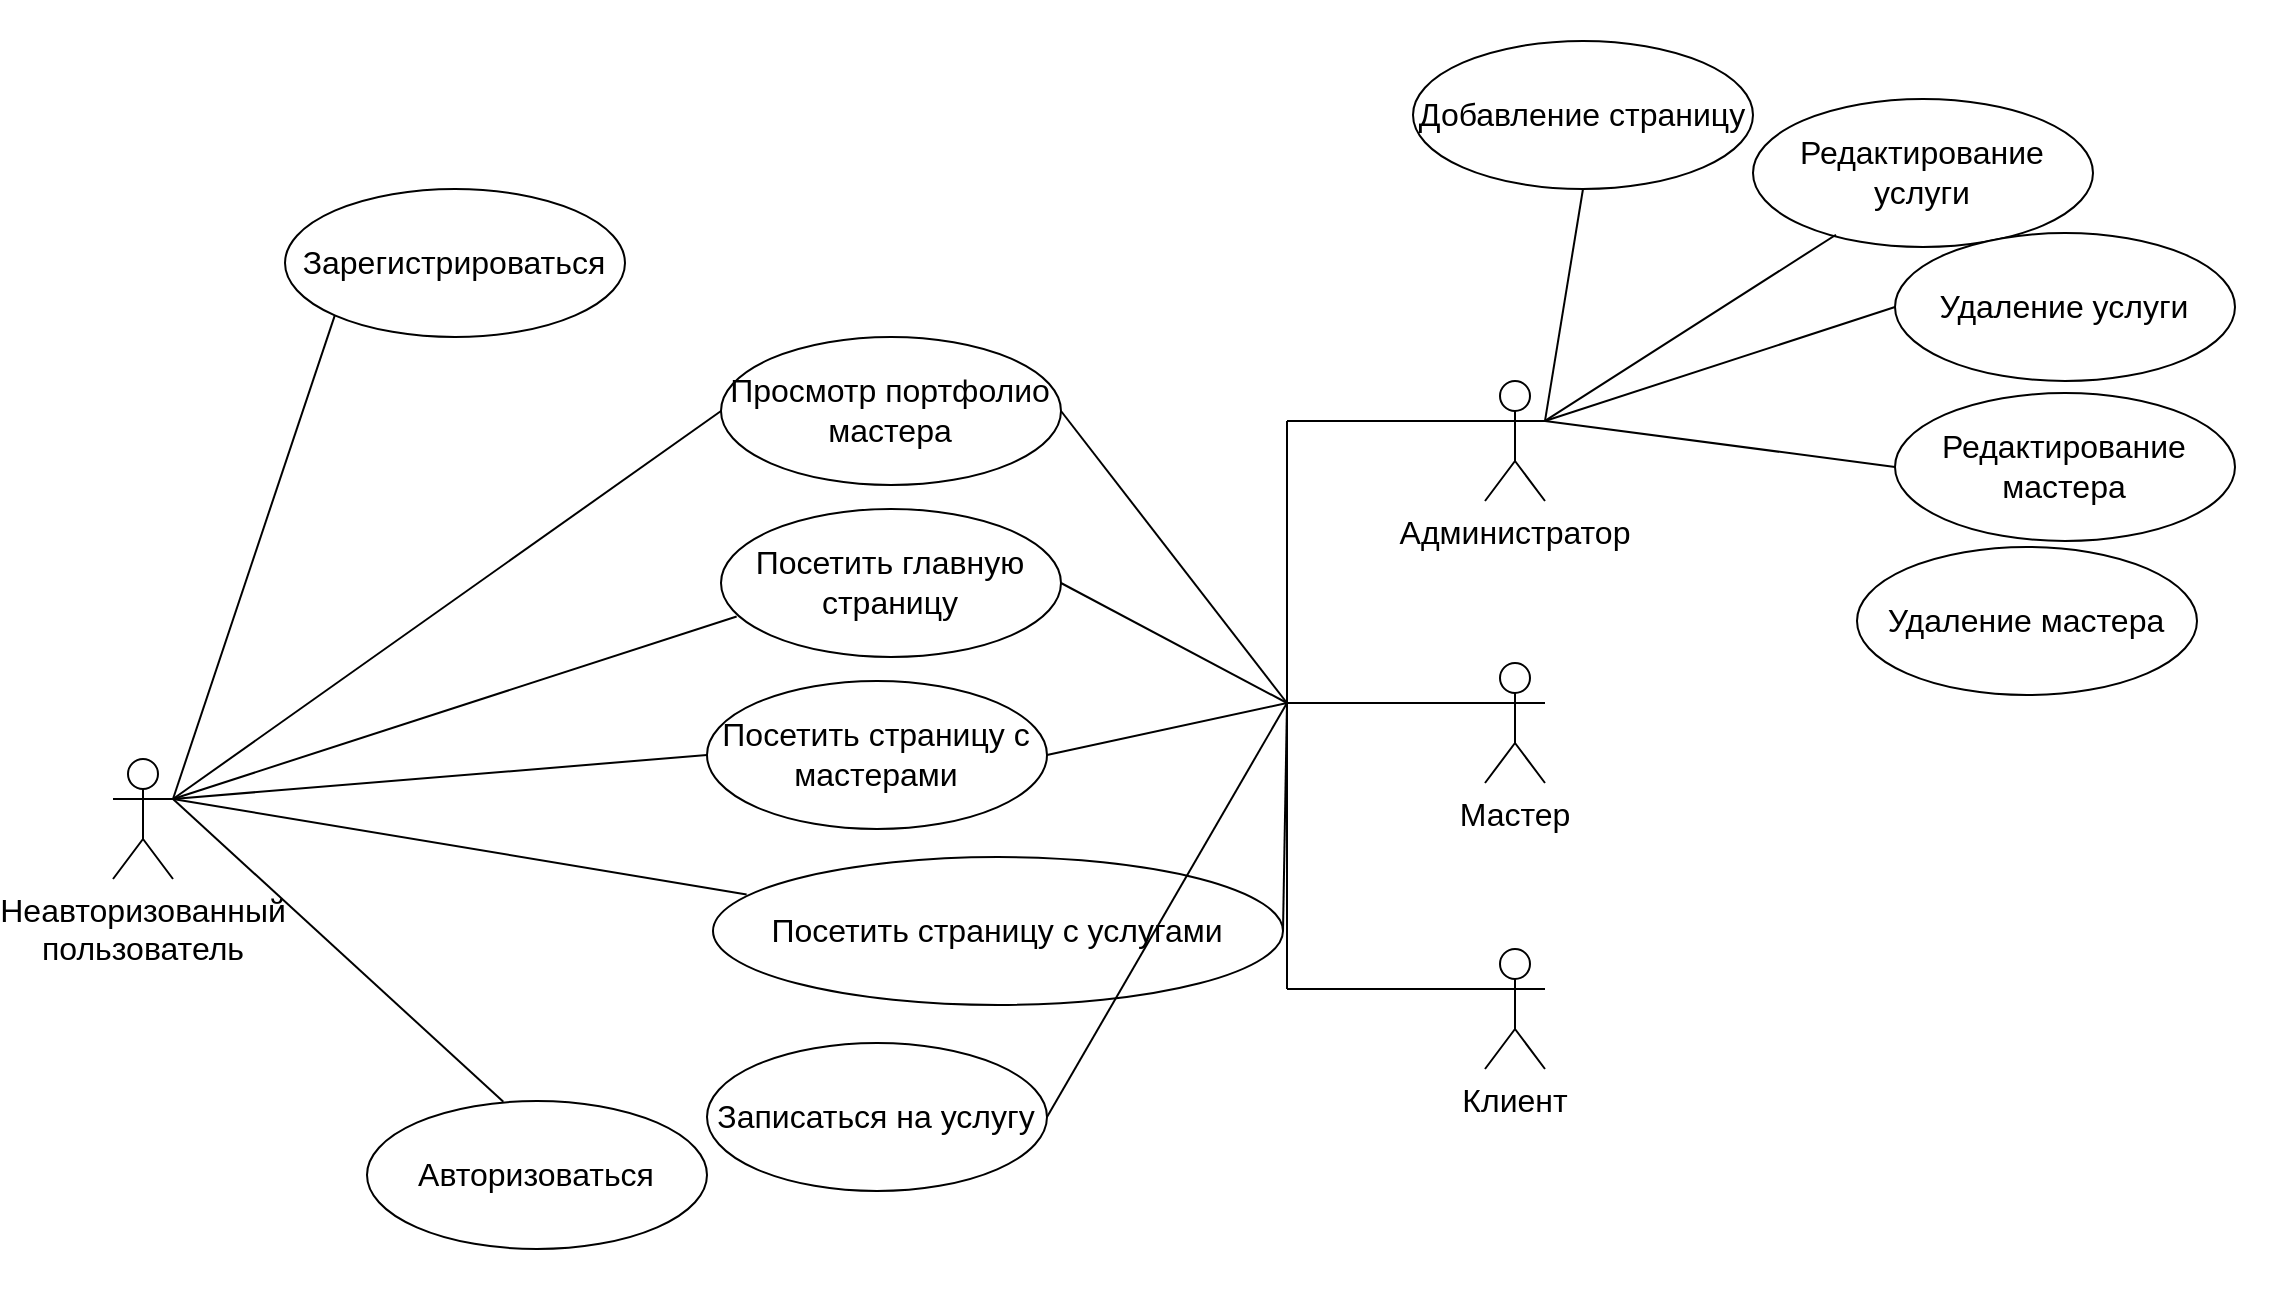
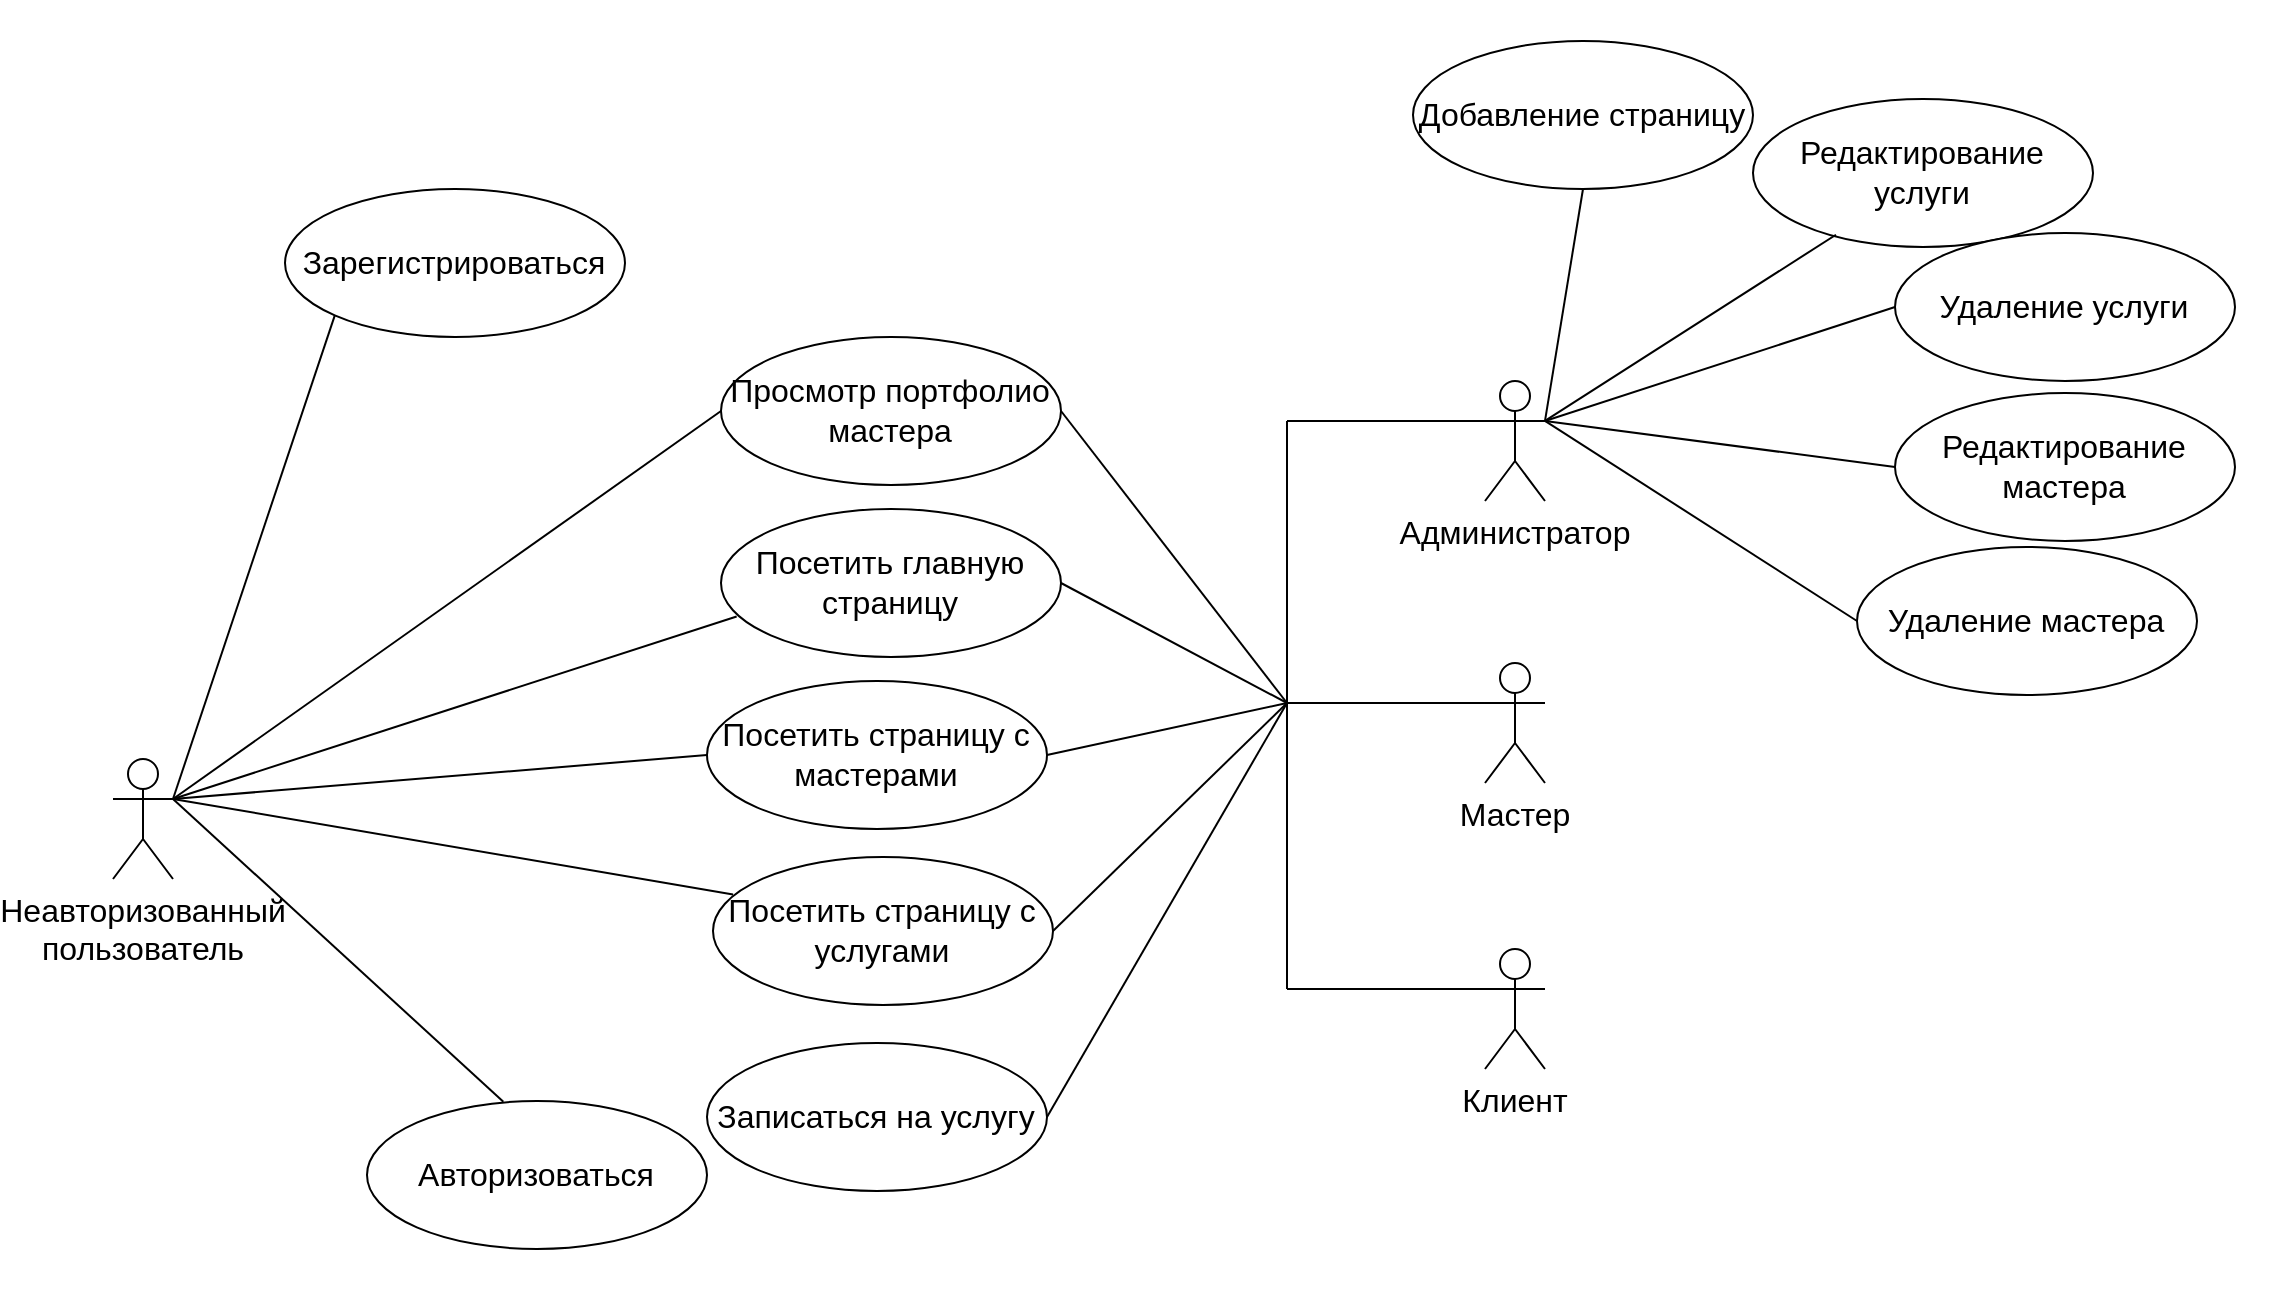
+ <mxCell id="33" value="" style="endArrow=none;html=1;rounded=0;exitX=1;exitY=0.333;exitDx=0;exitDy=0;exitPerimeter=0;entryX=0;entryY=0.5;entryDx=0;entryDy=0;" parent="1" source="13" target="34" edge="1"><mxGeometry width="50" height="50" relative="1" as="geometry"><mxPoint x="793" y="226" as="sourcePoint" /><mxPoint x="1014" y="233" as="targetPoint" /></mxGeometry></mxCell>
- <mxCell id="7" value="&lt;font style=&quot;font-size: 16px;&quot;&gt;Посетить страницу с услугами&lt;/font&gt;" style="ellipse;whiteSpace=wrap;html=1;" parent="1" vertex="1"><mxGeometry x="320" y="428" width="285" height="74" as="geometry" /></mxCell>
+ <mxCell id="7" value="&lt;font style=&quot;font-size: 16px;&quot;&gt;Посетить страницу с услугами&lt;/font&gt;" style="ellipse;whiteSpace=wrap;html=1;" parent="1" vertex="1"><mxGeometry x="320" y="428" width="170" height="74" as="geometry" /></mxCell>
